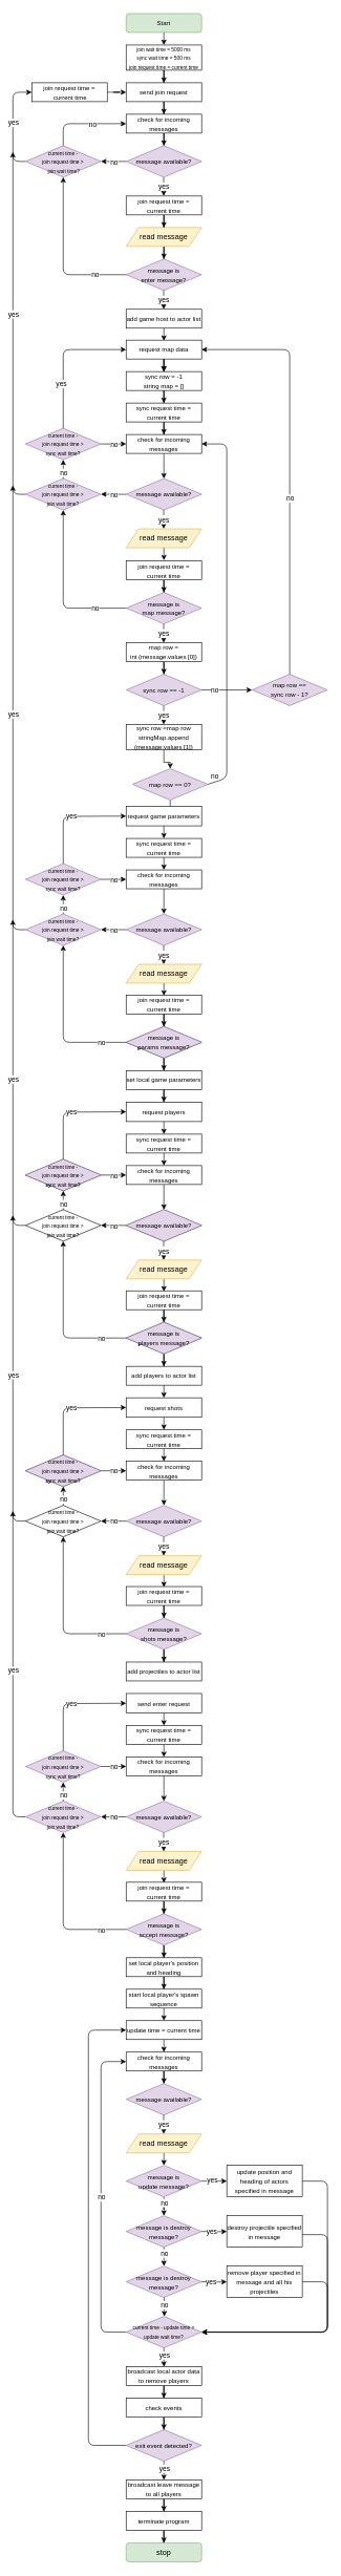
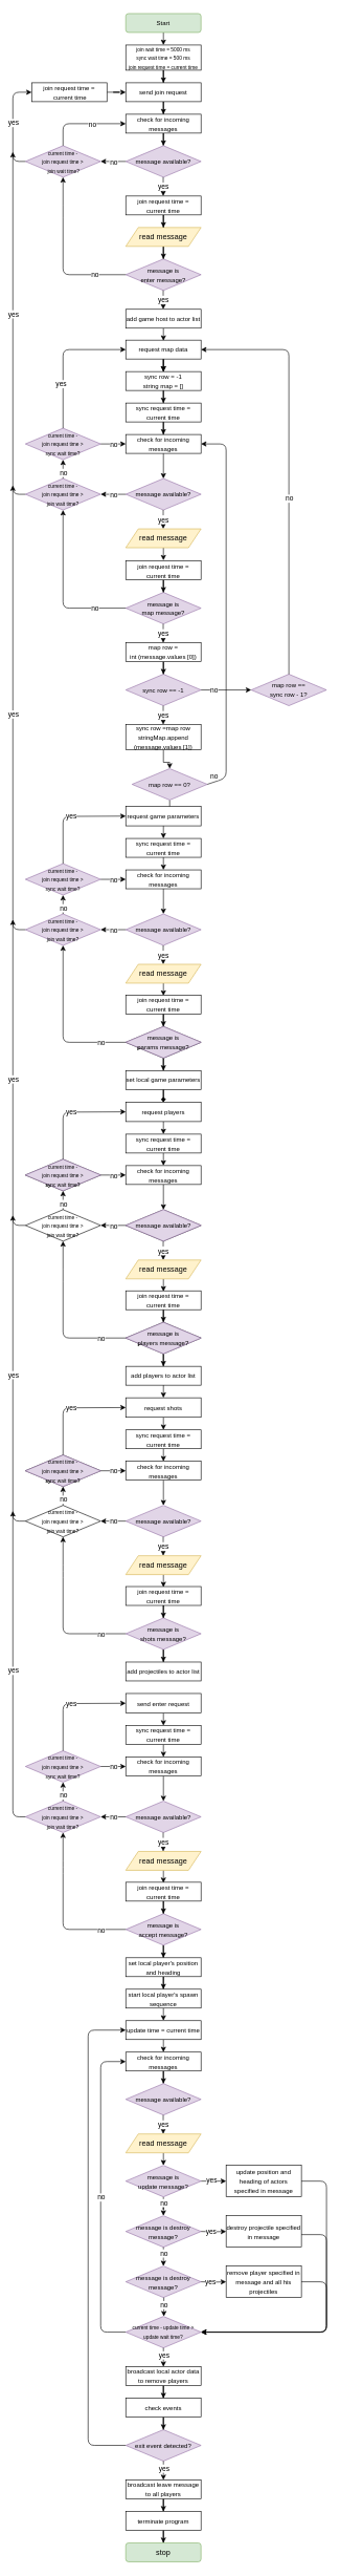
- <mxCell id="109" value="" style="edgeStyle=orthogonalEdgeStyle;rounded=0;orthogonalLoop=1;jettySize=auto;html=1;entryX=0.5;entryY=0;entryDx=0;entryDy=0;" parent="1" source="110" target="131" edge="1"><mxGeometry relative="1" as="geometry" /></mxCell>
+ <mxCell id="109" value="" style="edgeStyle=orthogonalEdgeStyle;rounded=0;orthogonalLoop=1;jettySize=auto;html=1;entryX=0.5;entryY=0;entryDx=0;entryDy=0;endArrow=diamond;" parent="1" source="110" target="131" edge="1"><mxGeometry relative="1" as="geometry" /></mxCell>
